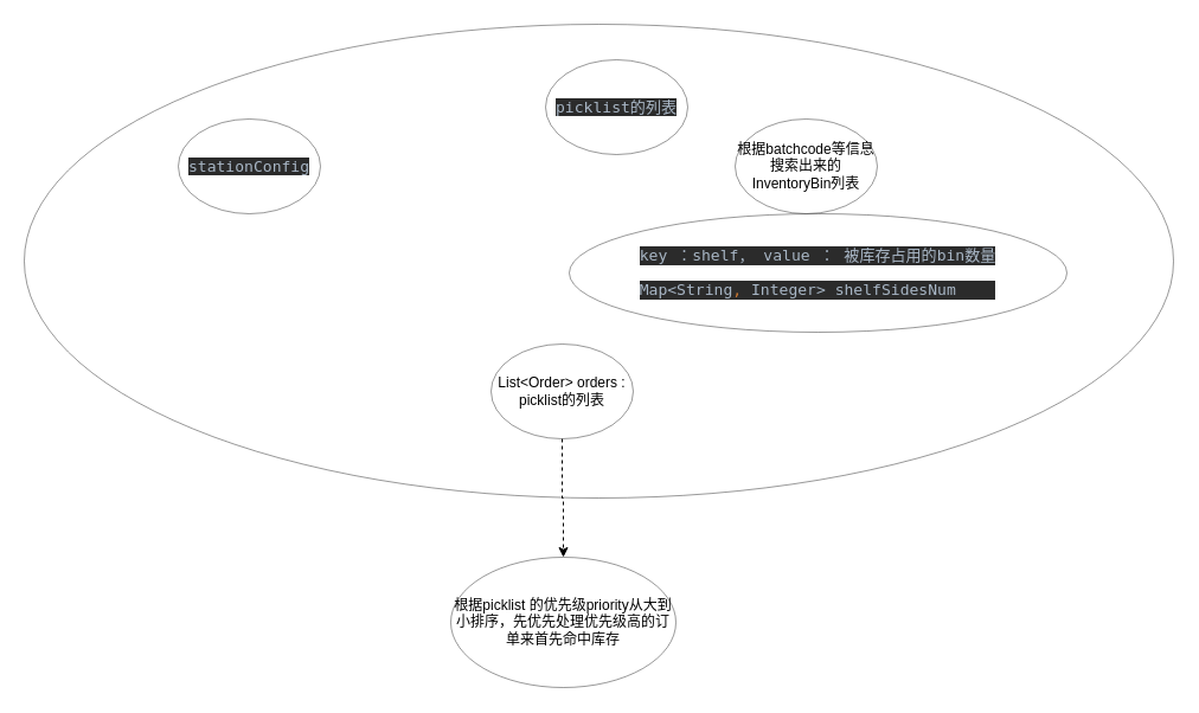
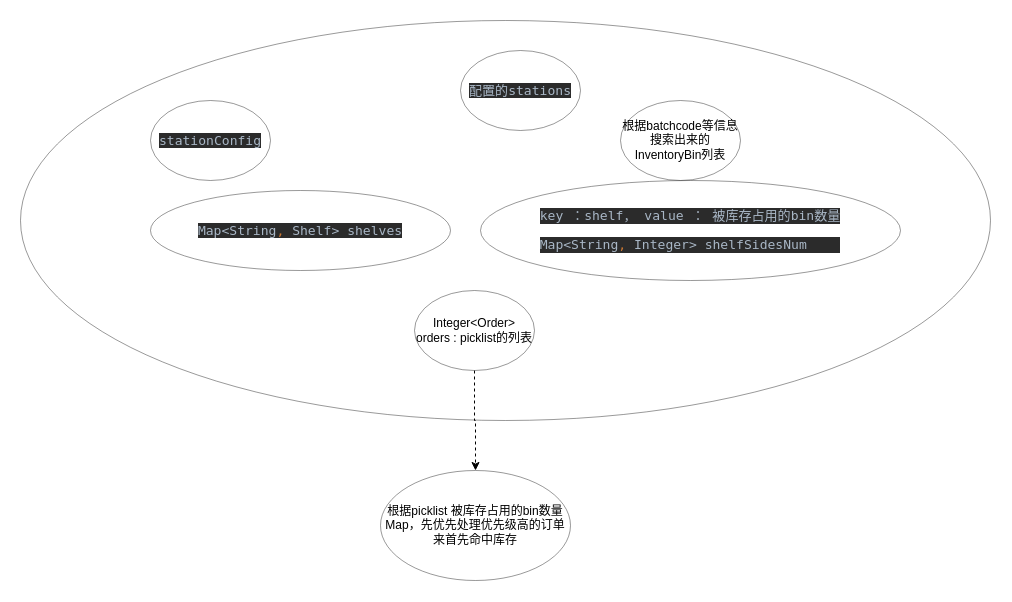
- <mxCell id="6" value="&lt;pre style=&quot;text-align: start; background-color: rgb(43, 43, 43); color: rgb(169, 183, 198); font-family: &amp;quot;JetBrains Mono&amp;quot;, monospace; font-size: 9.8pt;&quot;&gt;picklist的列表&lt;/pre&gt;" style="ellipse;whiteSpace=wrap;html=1;opacity=40;" vertex="1" parent="1"><mxGeometry x="460" y="50" width="120" height="80" as="geometry" /></mxCell>
+ <mxCell id="6" value="&lt;pre style=&quot;text-align: start; background-color: rgb(43, 43, 43); color: rgb(169, 183, 198); font-family: &amp;quot;JetBrains Mono&amp;quot;, monospace; font-size: 9.8pt;&quot;&gt;配置的stations&lt;/pre&gt;" style="ellipse;whiteSpace=wrap;html=1;opacity=40;" vertex="1" parent="1"><mxGeometry x="460" y="50" width="120" height="80" as="geometry" /></mxCell>
+ <mxCell id="8" value="&lt;pre style=&quot;text-align: start; background-color: rgb(43, 43, 43); color: rgb(169, 183, 198); font-family: &amp;quot;JetBrains Mono&amp;quot;, monospace; font-size: 9.8pt;&quot;&gt;&lt;pre style=&quot;font-family: &amp;quot;JetBrains Mono&amp;quot;, monospace; font-size: 9.8pt;&quot;&gt;Map&amp;lt;String&lt;span style=&quot;color: rgb(204, 120, 50);&quot;&gt;, &lt;/span&gt;Shelf&amp;gt; shelves&lt;/pre&gt;&lt;/pre&gt;" style="ellipse;whiteSpace=wrap;html=1;opacity=40;" vertex="1" parent="1"><mxGeometry x="150" y="190" width="300" height="80" as="geometry" /></mxCell>
- <mxCell id="5" value="List&amp;lt;Order&amp;gt; orders : picklist的列表" style="ellipse;whiteSpace=wrap;html=1;opacity=40;" vertex="1" parent="1"><mxGeometry x="414" y="290" width="120" height="80" as="geometry" /></mxCell>
+ <mxCell id="5" value="Integer&amp;lt;Order&amp;gt; orders : picklist的列表" style="ellipse;whiteSpace=wrap;html=1;opacity=40;" vertex="1" parent="1"><mxGeometry x="414" y="290" width="120" height="80" as="geometry" /></mxCell>
- <mxCell id="10" value="根据picklist 的优先级priority从大到小排序，先优先处理优先级高的订单来首先命中库存" style="ellipse;whiteSpace=wrap;html=1;opacity=40;" vertex="1" parent="1"><mxGeometry x="380" y="470" width="190" height="110" as="geometry" /></mxCell>
+ <mxCell id="10" value="根据picklist 被库存占用的bin数量Map，先优先处理优先级高的订单来首先命中库存" style="ellipse;whiteSpace=wrap;html=1;opacity=40;" vertex="1" parent="1"><mxGeometry x="380" y="470" width="190" height="110" as="geometry" /></mxCell>
